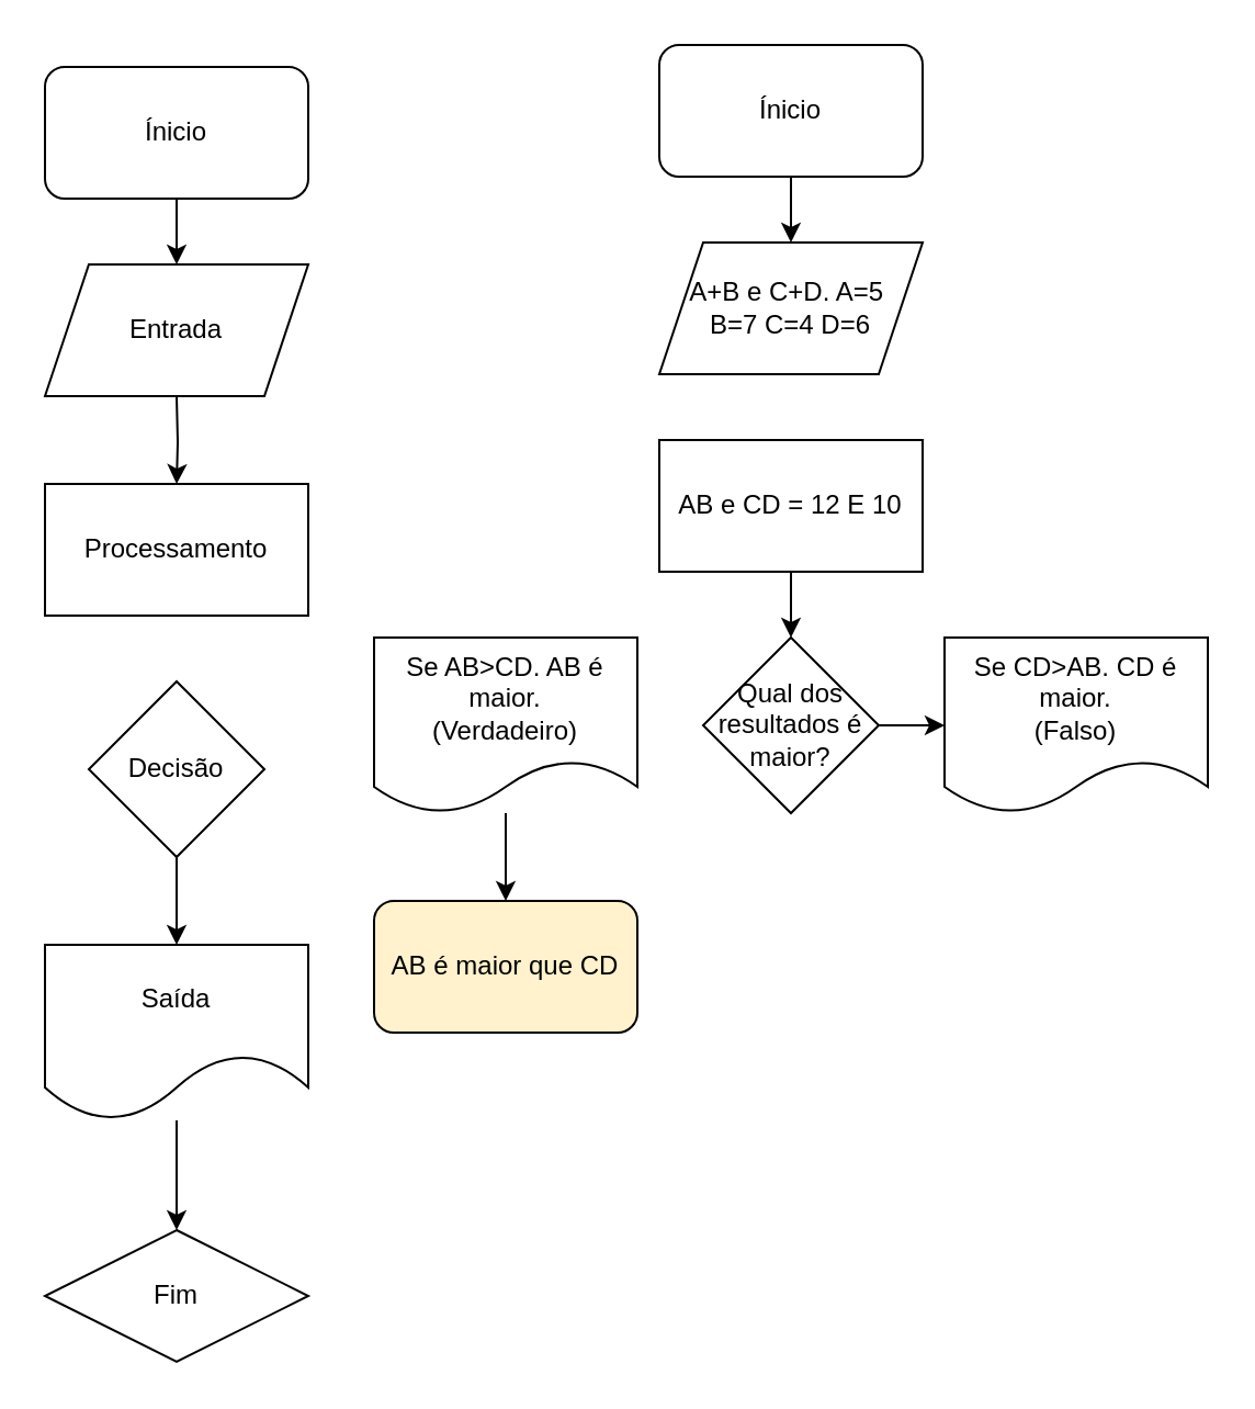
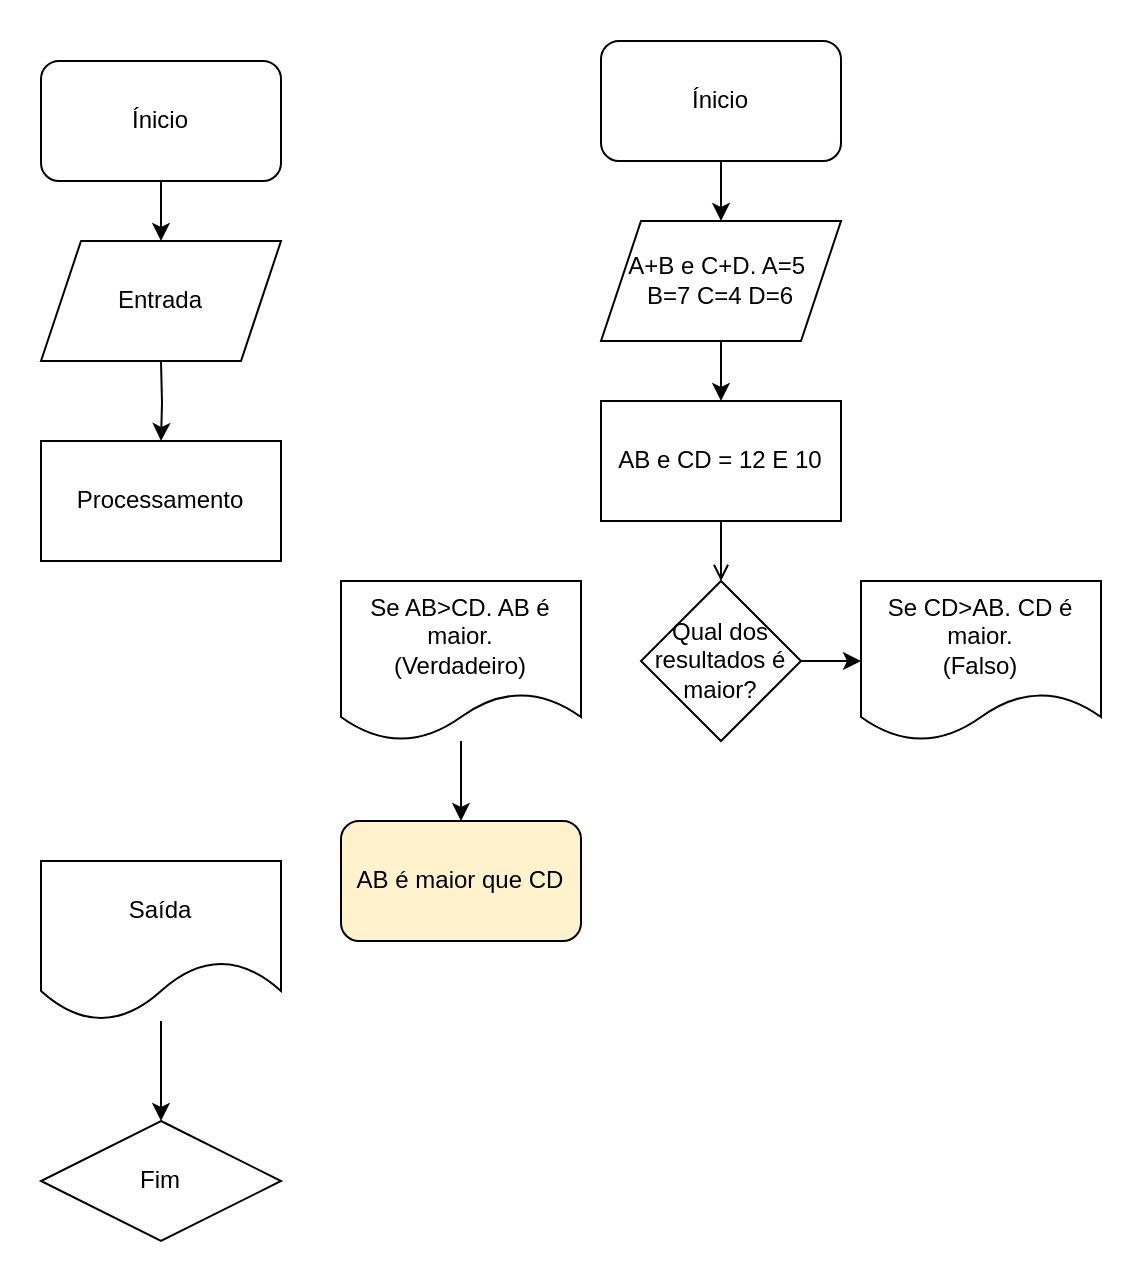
+ <mxCell id="14" value="" style="edgeStyle=orthogonalEdgeStyle;rounded=0;orthogonalLoop=1;jettySize=auto;html=1;" edge="1" parent="1" source="15" target="17"><mxGeometry relative="1" as="geometry" /></mxCell>
- <mxCell id="16" value="" style="edgeStyle=orthogonalEdgeStyle;rounded=0;orthogonalLoop=1;jettySize=auto;html=1;" edge="1" parent="1" source="17" target="19"><mxGeometry relative="1" as="geometry" /></mxCell>
+ <mxCell id="16" value="" style="edgeStyle=orthogonalEdgeStyle;rounded=0;orthogonalLoop=1;jettySize=auto;html=1;endArrow=open;" edge="1" parent="1" source="17" target="19"><mxGeometry relative="1" as="geometry" /></mxCell>
- <mxCell id="10" value="Decisão" style="rhombus;whiteSpace=wrap;html=1;" vertex="1" parent="1"><mxGeometry x="40" y="310" width="80" height="80" as="geometry" /></mxCell>
- <mxCell id="9" value="" style="edgeStyle=orthogonalEdgeStyle;rounded=0;orthogonalLoop=1;jettySize=auto;html=1;" edge="1" parent="1" source="10" target="7"><mxGeometry relative="1" as="geometry" /></mxCell>
